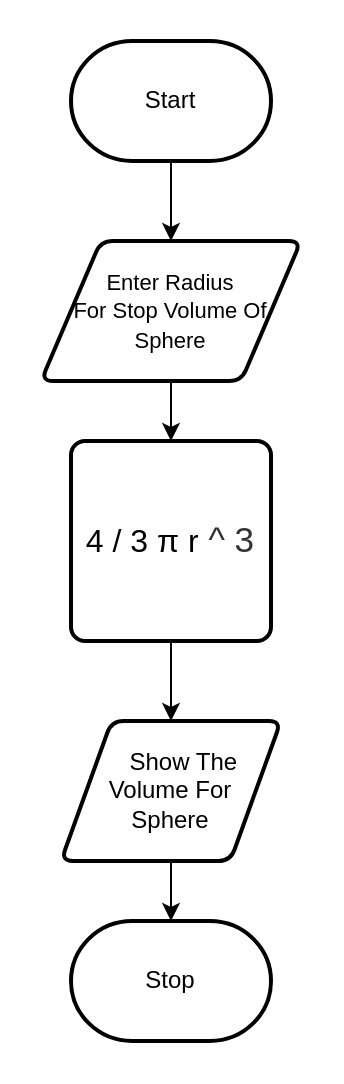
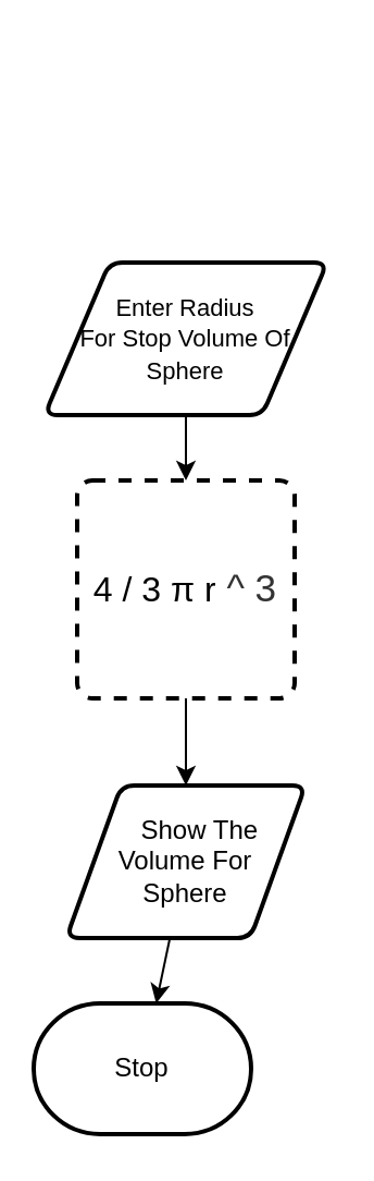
- <mxCell id="3" value="Start" style="strokeWidth=2;html=1;shape=mxgraph.flowchart.terminator;whiteSpace=wrap;" vertex="1" parent="1"><mxGeometry x="35" y="20" width="100" height="60" as="geometry" /></mxCell>
- <mxCell id="2" style="edgeStyle=none;html=1;" edge="1" source="3" target="5" parent="1"><mxGeometry relative="1" as="geometry" /></mxCell>
- <mxCell id="7" value="&lt;span style=&quot;font-size: 16px&quot;&gt;4 / 3 π r&lt;/span&gt;&lt;font color=&quot;#333333&quot; face=&quot;Arial, sans-serif&quot;&gt;&lt;span style=&quot;font-size: 17.568px ; background-color: rgb(255 , 255 , 255)&quot;&gt;&amp;nbsp;^ 3&lt;/span&gt;&lt;/font&gt;" style="rounded=1;whiteSpace=wrap;html=1;absoluteArcSize=1;arcSize=14;strokeWidth=2;" vertex="1" parent="1"><mxGeometry x="35" y="220" width="100" height="100" as="geometry" /></mxCell>
+ <mxCell id="7" value="&lt;span style=&quot;font-size: 16px&quot;&gt;4 / 3 π r&lt;/span&gt;&lt;font color=&quot;#333333&quot; face=&quot;Arial, sans-serif&quot;&gt;&lt;span style=&quot;font-size: 17.568px ; background-color: rgb(255 , 255 , 255)&quot;&gt;&amp;nbsp;^ 3&lt;/span&gt;&lt;/font&gt;" style="rounded=1;whiteSpace=wrap;html=1;absoluteArcSize=1;arcSize=14;strokeWidth=2;dashed=1;" vertex="1" parent="1"><mxGeometry x="35" y="220" width="100" height="100" as="geometry" /></mxCell>
- <mxCell id="10" value="Stop" style="strokeWidth=2;html=1;shape=mxgraph.flowchart.terminator;whiteSpace=wrap;" vertex="1" parent="1"><mxGeometry x="35" y="460" width="100" height="60" as="geometry" /></mxCell>
+ <mxCell id="10" value="Stop" style="strokeWidth=2;html=1;shape=mxgraph.flowchart.terminator;whiteSpace=wrap;" vertex="1" parent="1"><mxGeometry x="15" y="460" width="100" height="60" as="geometry" /></mxCell>
